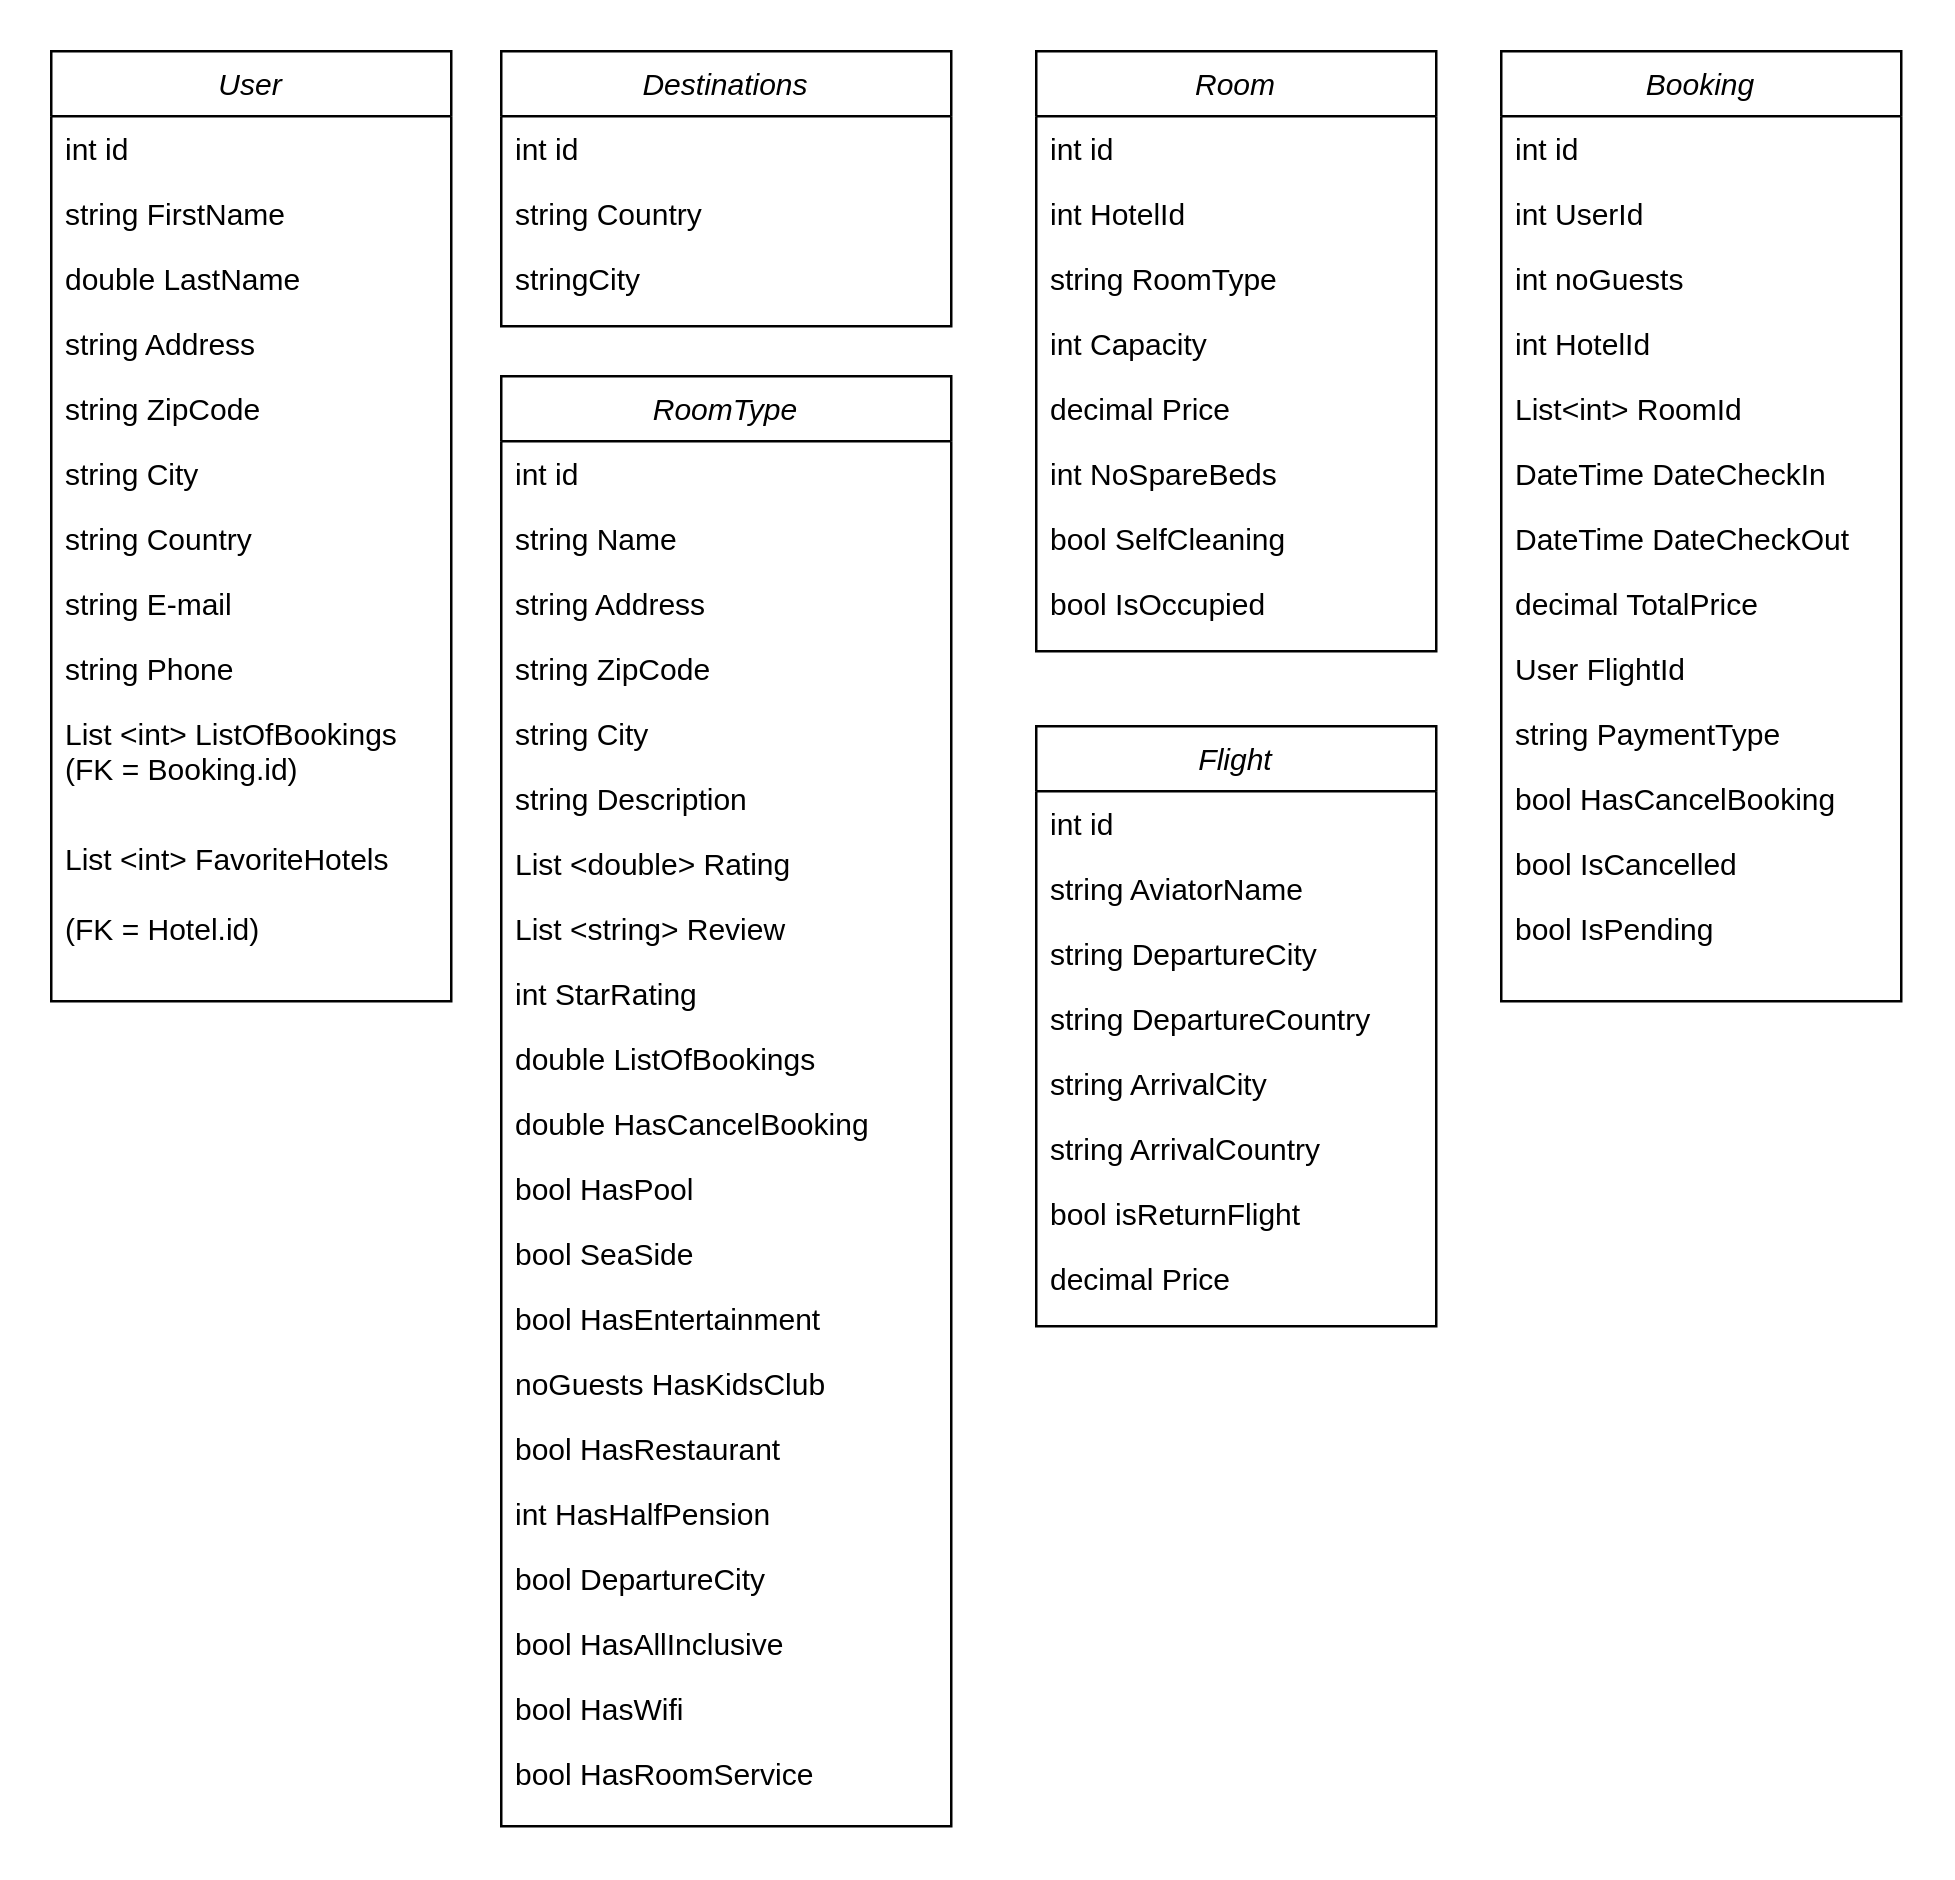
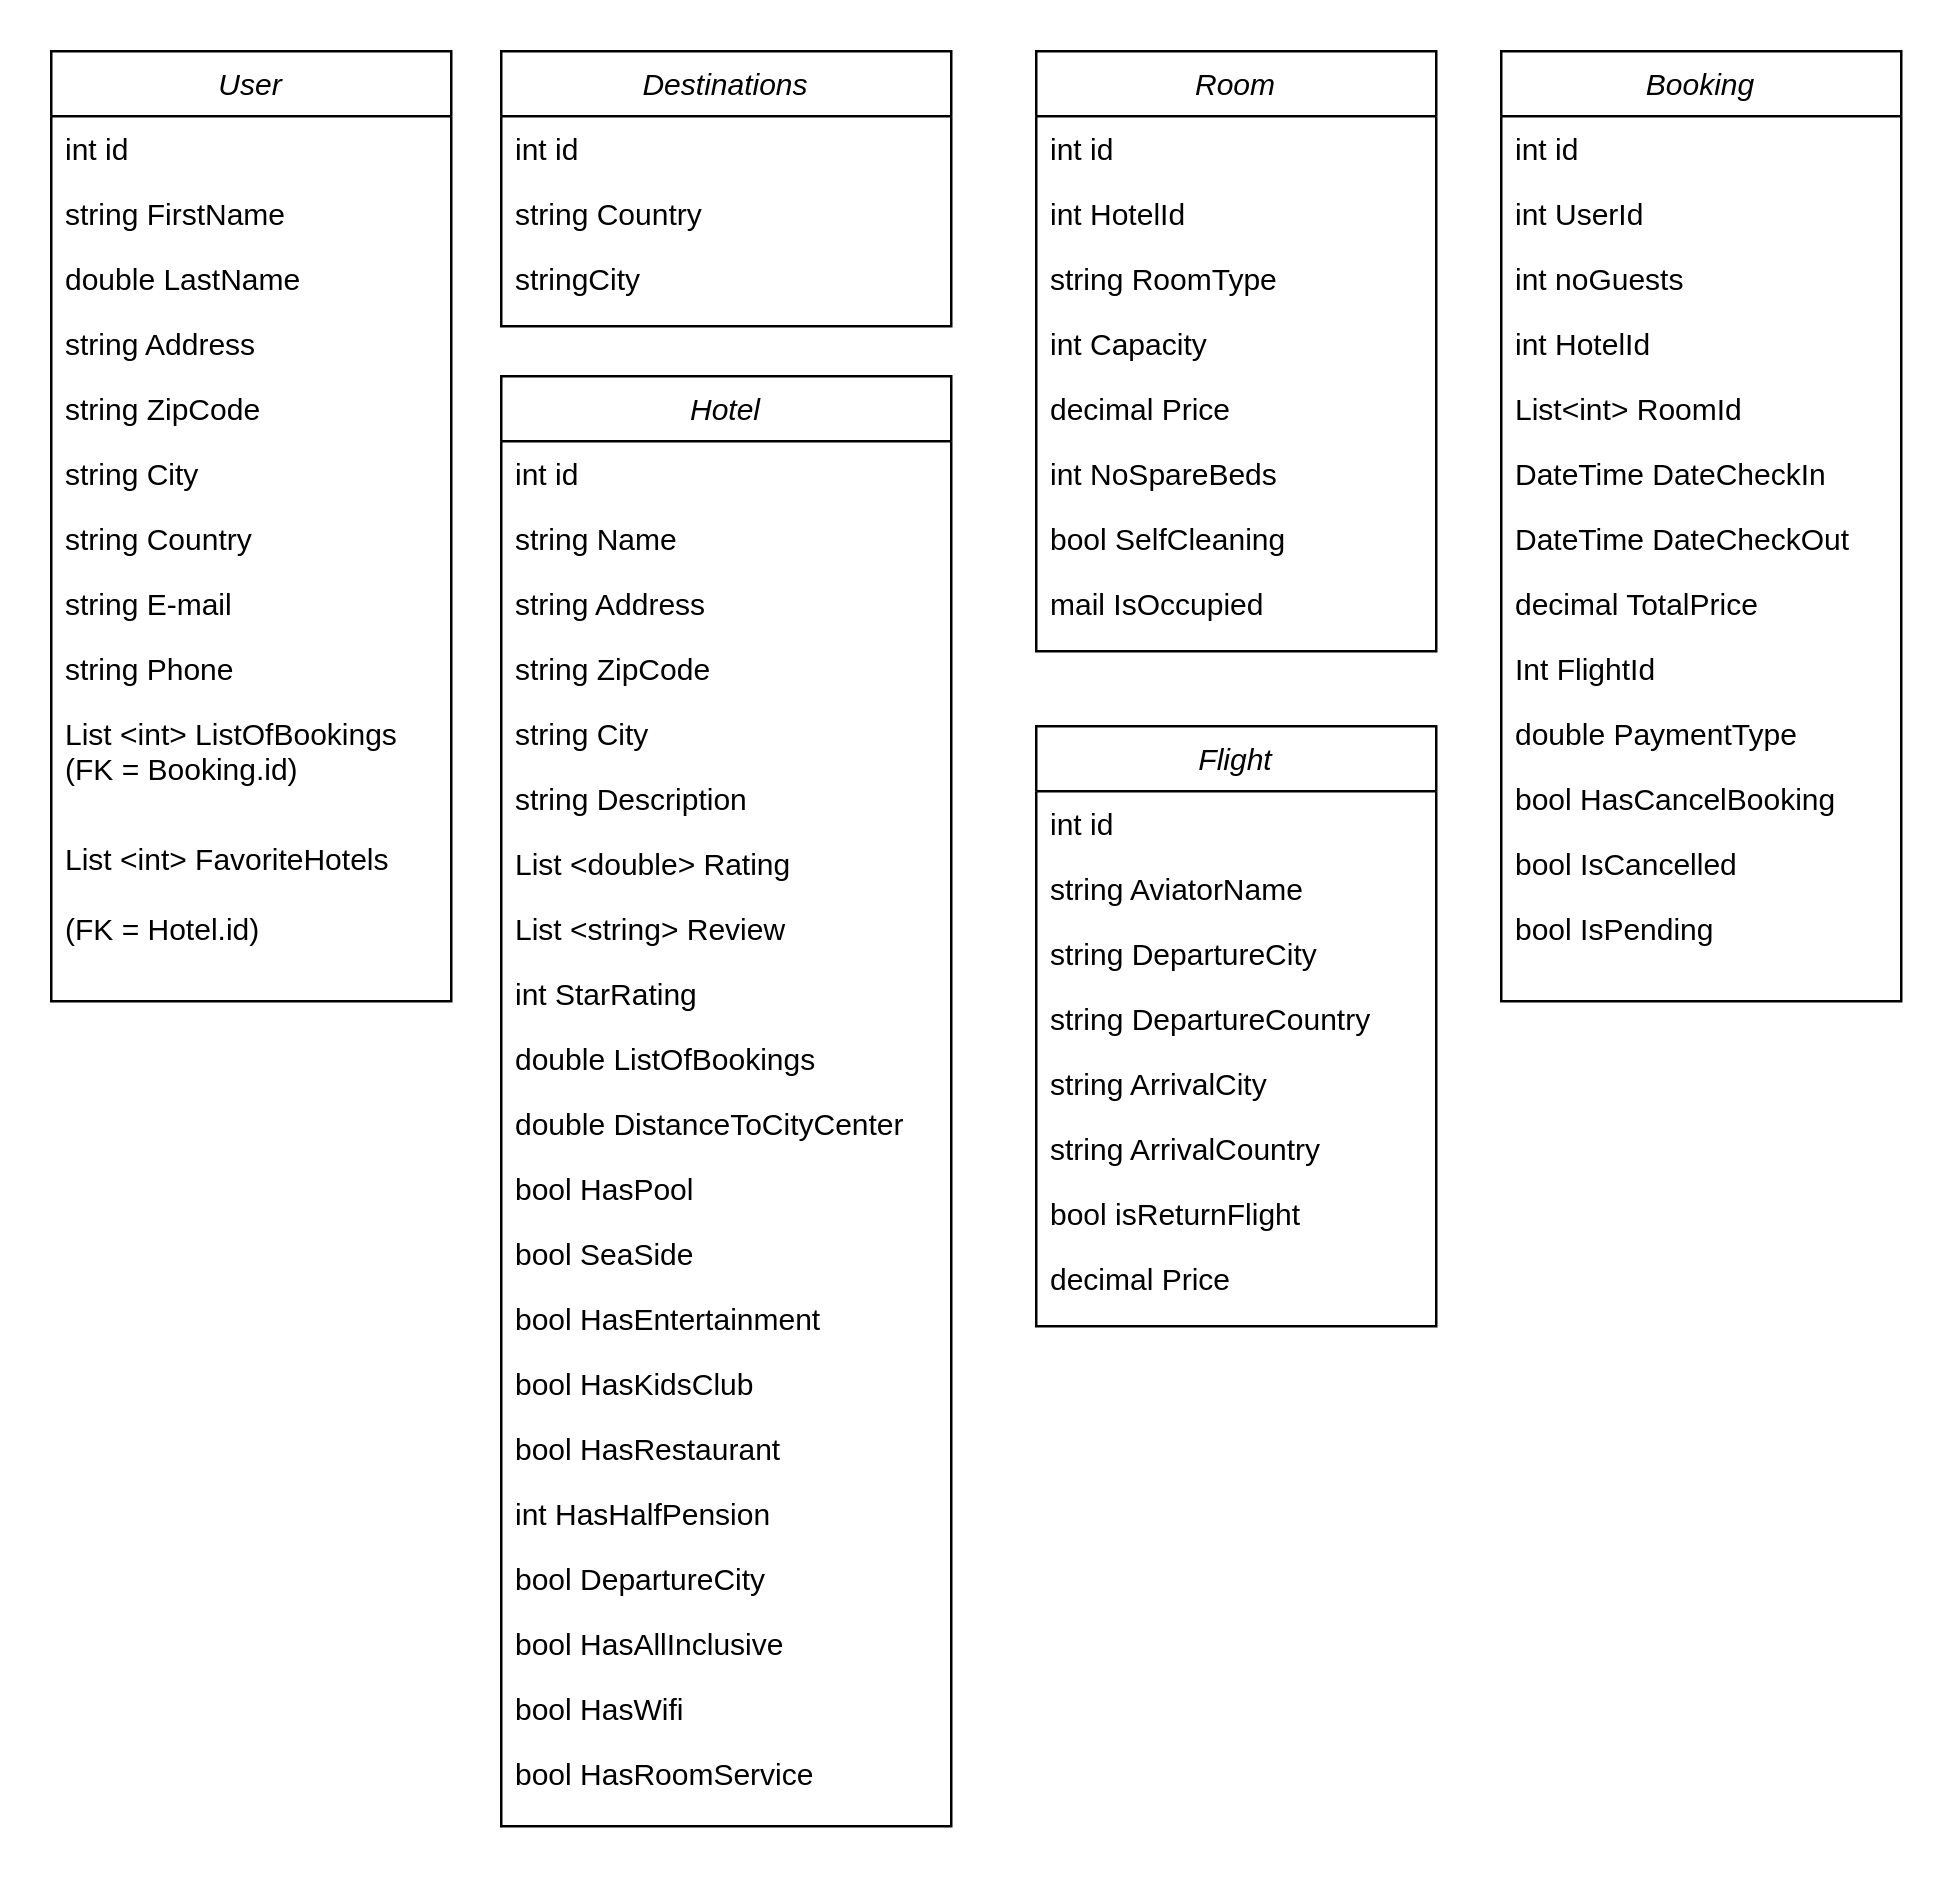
- <mxCell id="18" value="RoomType" style="swimlane;fontStyle=2;align=center;verticalAlign=top;childLayout=stackLayout;horizontal=1;startSize=26;horizontalStack=0;resizeParent=1;resizeLast=0;collapsible=1;marginBottom=0;rounded=0;shadow=0;strokeWidth=1;" parent="1" vertex="1"><mxGeometry x="200" y="150" width="180" height="580" as="geometry"><mxRectangle x="230" y="140" width="160" height="26" as="alternateBounds" /></mxGeometry></mxCell>
+ <mxCell id="18" value="Hotel" style="swimlane;fontStyle=2;align=center;verticalAlign=top;childLayout=stackLayout;horizontal=1;startSize=26;horizontalStack=0;resizeParent=1;resizeLast=0;collapsible=1;marginBottom=0;rounded=0;shadow=0;strokeWidth=1;" parent="1" vertex="1"><mxGeometry x="200" y="150" width="180" height="580" as="geometry"><mxRectangle x="230" y="140" width="160" height="26" as="alternateBounds" /></mxGeometry></mxCell>
- <mxCell id="48" value="bool IsOccupied" style="text;align=left;verticalAlign=top;spacingLeft=4;spacingRight=4;overflow=hidden;rotatable=0;points=[[0,0.5],[1,0.5]];portConstraint=eastwest;" parent="40" vertex="1"><mxGeometry y="208" width="160" height="26" as="geometry" /></mxCell>
+ <mxCell id="48" value="mail IsOccupied" style="text;align=left;verticalAlign=top;spacingLeft=4;spacingRight=4;overflow=hidden;rotatable=0;points=[[0,0.5],[1,0.5]];portConstraint=eastwest;" parent="40" vertex="1"><mxGeometry y="208" width="160" height="26" as="geometry" /></mxCell>
- <mxCell id="67" value="User FlightId" style="text;align=left;verticalAlign=top;spacingLeft=4;spacingRight=4;overflow=hidden;rotatable=0;points=[[0,0.5],[1,0.5]];portConstraint=eastwest;rounded=0;shadow=0;html=0;" parent="58" vertex="1"><mxGeometry y="234" width="160" height="26" as="geometry" /></mxCell>
+ <mxCell id="67" value="Int FlightId" style="text;align=left;verticalAlign=top;spacingLeft=4;spacingRight=4;overflow=hidden;rotatable=0;points=[[0,0.5],[1,0.5]];portConstraint=eastwest;rounded=0;shadow=0;html=0;" parent="58" vertex="1"><mxGeometry y="234" width="160" height="26" as="geometry" /></mxCell>
- <mxCell id="68" value="string PaymentType" style="text;align=left;verticalAlign=top;spacingLeft=4;spacingRight=4;overflow=hidden;rotatable=0;points=[[0,0.5],[1,0.5]];portConstraint=eastwest;rounded=0;shadow=0;html=0;" parent="58" vertex="1"><mxGeometry y="260" width="160" height="26" as="geometry" /></mxCell>
+ <mxCell id="68" value="double PaymentType" style="text;align=left;verticalAlign=top;spacingLeft=4;spacingRight=4;overflow=hidden;rotatable=0;points=[[0,0.5],[1,0.5]];portConstraint=eastwest;rounded=0;shadow=0;html=0;" parent="58" vertex="1"><mxGeometry y="260" width="160" height="26" as="geometry" /></mxCell>
- <mxCell id="29" value="double HasCancelBooking" style="text;align=left;verticalAlign=top;spacingLeft=4;spacingRight=4;overflow=hidden;rotatable=0;points=[[0,0.5],[1,0.5]];portConstraint=eastwest;" parent="18" vertex="1"><mxGeometry y="286" width="180" height="26" as="geometry" /></mxCell>
+ <mxCell id="29" value="double DistanceToCityCenter" style="text;align=left;verticalAlign=top;spacingLeft=4;spacingRight=4;overflow=hidden;rotatable=0;points=[[0,0.5],[1,0.5]];portConstraint=eastwest;" parent="18" vertex="1"><mxGeometry y="286" width="180" height="26" as="geometry" /></mxCell>
- <mxCell id="33" value="noGuests HasKidsClub" style="text;align=left;verticalAlign=top;spacingLeft=4;spacingRight=4;overflow=hidden;rotatable=0;points=[[0,0.5],[1,0.5]];portConstraint=eastwest;" parent="18" vertex="1"><mxGeometry y="390" width="180" height="26" as="geometry" /></mxCell>
+ <mxCell id="33" value="bool HasKidsClub" style="text;align=left;verticalAlign=top;spacingLeft=4;spacingRight=4;overflow=hidden;rotatable=0;points=[[0,0.5],[1,0.5]];portConstraint=eastwest;" parent="18" vertex="1"><mxGeometry y="390" width="180" height="26" as="geometry" /></mxCell>
